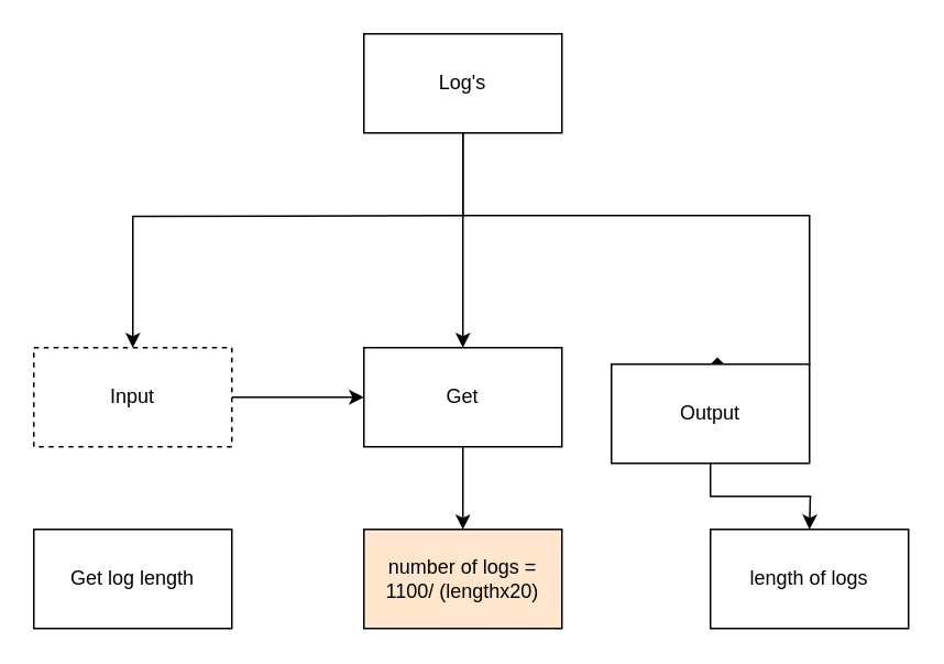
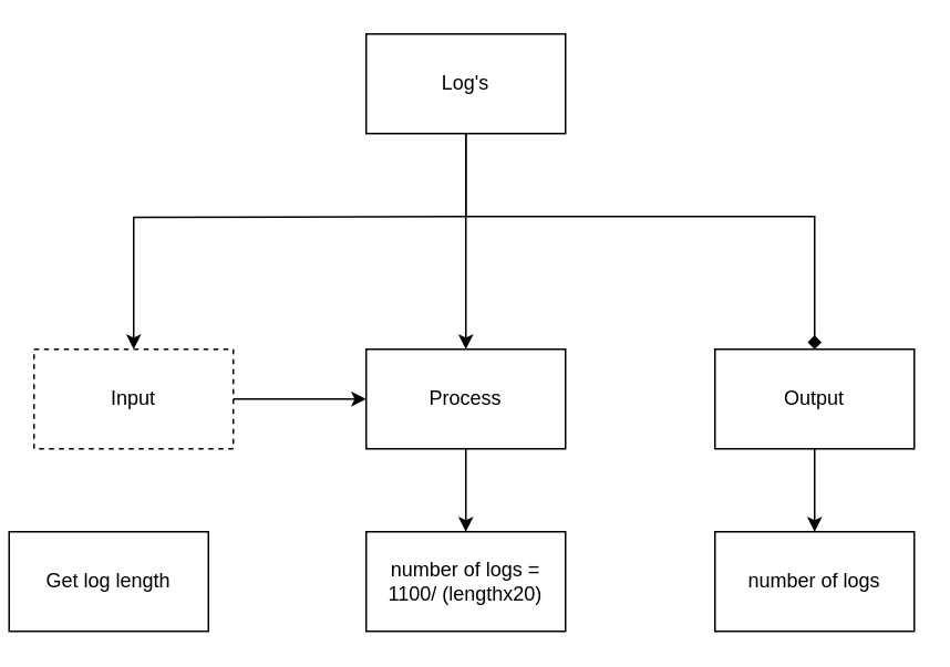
- <mxCell id="7" value="Get" style="rounded=0;whiteSpace=wrap;html=1;" vertex="1" parent="1"><mxGeometry x="220" y="210" width="120" height="60" as="geometry" /></mxCell>
+ <mxCell id="7" value="Process" style="rounded=0;whiteSpace=wrap;html=1;" vertex="1" parent="1"><mxGeometry x="220" y="210" width="120" height="60" as="geometry" /></mxCell>
- <mxCell id="11" value="Output" style="rounded=0;whiteSpace=wrap;html=1;" vertex="1" parent="1"><mxGeometry x="370" y="220" width="120" height="60" as="geometry" /></mxCell>
+ <mxCell id="11" value="Output" style="rounded=0;whiteSpace=wrap;html=1;" vertex="1" parent="1"><mxGeometry x="430" y="210" width="120" height="60" as="geometry" /></mxCell>
- <mxCell id="12" value="Get log length" style="rounded=0;whiteSpace=wrap;html=1;" vertex="1" parent="1"><mxGeometry x="20" y="320" width="120" height="60" as="geometry" /></mxCell>
+ <mxCell id="12" value="Get log length" style="rounded=0;whiteSpace=wrap;html=1;" vertex="1" parent="1"><mxGeometry x="5" y="320" width="120" height="60" as="geometry" /></mxCell>
- <mxCell id="13" value="number of logs = 1100/ (lengthx20)" style="rounded=0;whiteSpace=wrap;html=1;fillColor=#ffe6cc;" vertex="1" parent="1"><mxGeometry x="220" y="320" width="120" height="60" as="geometry" /></mxCell>
+ <mxCell id="13" value="number of logs = 1100/ (lengthx20)" style="rounded=0;whiteSpace=wrap;html=1;" vertex="1" parent="1"><mxGeometry x="220" y="320" width="120" height="60" as="geometry" /></mxCell>
- <mxCell id="14" value="length of logs" style="rounded=0;whiteSpace=wrap;html=1;" vertex="1" parent="1"><mxGeometry x="430" y="320" width="120" height="60" as="geometry" /></mxCell>
+ <mxCell id="14" value="number of logs" style="rounded=0;whiteSpace=wrap;html=1;" vertex="1" parent="1"><mxGeometry x="430" y="320" width="120" height="60" as="geometry" /></mxCell>
